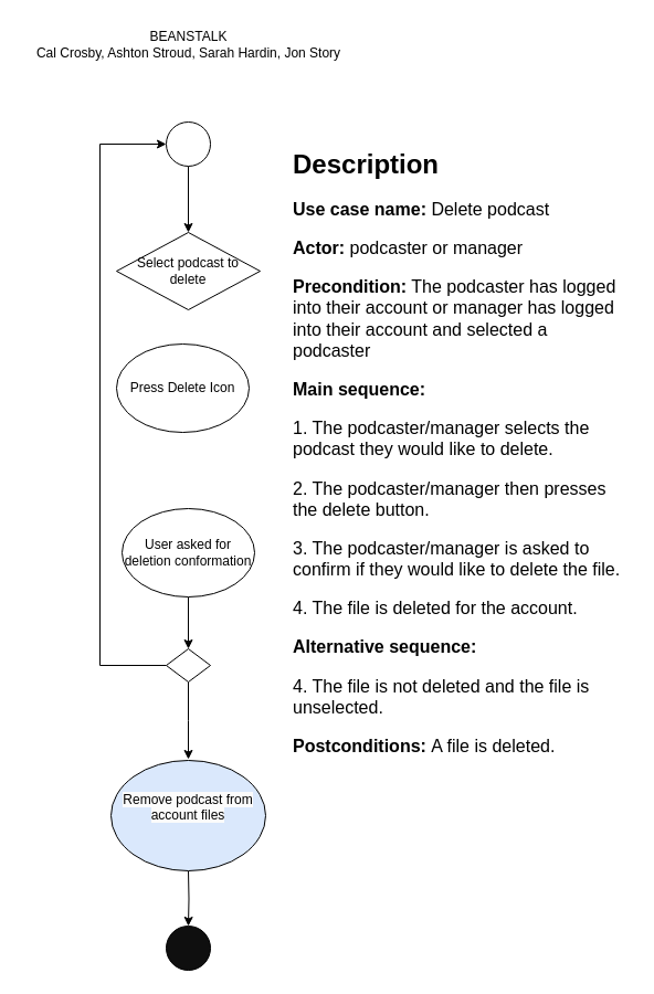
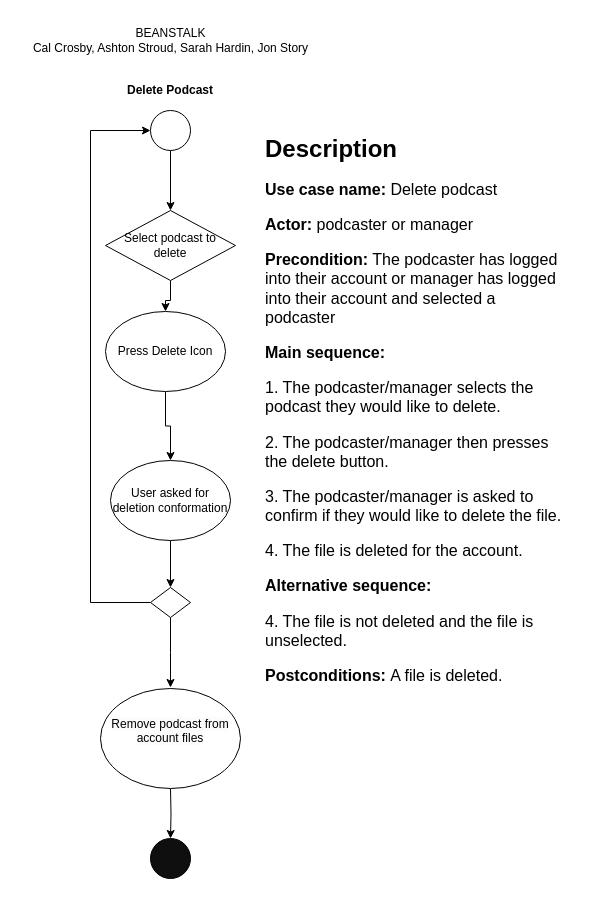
+ <mxCell id="12" value="&lt;b&gt;Delete Podcast&lt;/b&gt;" style="text;html=1;strokeColor=none;fillColor=none;align=center;verticalAlign=middle;whiteSpace=wrap;rounded=0;" parent="1" vertex="1"><mxGeometry x="110" y="75" width="120" height="30" as="geometry" /></mxCell>
+ <mxCell id="2" style="edgeStyle=orthogonalEdgeStyle;rounded=0;orthogonalLoop=1;jettySize=auto;html=1;exitX=0.5;exitY=1;exitDx=0;exitDy=0;" parent="1" source="3" target="16" edge="1"><mxGeometry relative="1" as="geometry" /></mxCell>
+ <mxCell id="15" style="edgeStyle=orthogonalEdgeStyle;rounded=0;orthogonalLoop=1;jettySize=auto;html=1;exitX=0.5;exitY=1;exitDx=0;exitDy=0;entryX=0.5;entryY=0;entryDx=0;entryDy=0;" parent="1" source="16" target="5" edge="1"><mxGeometry relative="1" as="geometry" /></mxCell>
- <mxCell id="8" value="&#10;&lt;span style=&quot;color: rgb(0, 0, 0); font-family: Helvetica; font-size: 12px; font-style: normal; font-variant-ligatures: normal; font-variant-caps: normal; font-weight: 400; letter-spacing: normal; orphans: 2; text-align: center; text-indent: 0px; text-transform: none; widows: 2; word-spacing: 0px; -webkit-text-stroke-width: 0px; background-color: rgb(251, 251, 251); text-decoration-thickness: initial; text-decoration-style: initial; text-decoration-color: initial; float: none; display: inline !important;&quot;&gt;Remove podcast from account files&lt;/span&gt;&#10;&#10;" style="ellipse;whiteSpace=wrap;html=1;fillColor=#dae8fc;" parent="1" vertex="1"><mxGeometry x="100" y="688" width="140" height="100" as="geometry" /></mxCell>
+ <mxCell id="8" value="&#10;&lt;span style=&quot;color: rgb(0, 0, 0); font-family: Helvetica; font-size: 12px; font-style: normal; font-variant-ligatures: normal; font-variant-caps: normal; font-weight: 400; letter-spacing: normal; orphans: 2; text-align: center; text-indent: 0px; text-transform: none; widows: 2; word-spacing: 0px; -webkit-text-stroke-width: 0px; background-color: rgb(251, 251, 251); text-decoration-thickness: initial; text-decoration-style: initial; text-decoration-color: initial; float: none; display: inline !important;&quot;&gt;Remove podcast from account files&lt;/span&gt;&#10;&#10;" style="ellipse;whiteSpace=wrap;html=1;" parent="1" vertex="1"><mxGeometry x="100" y="688" width="140" height="100" as="geometry" /></mxCell>
